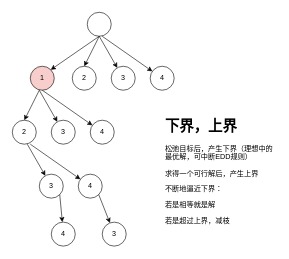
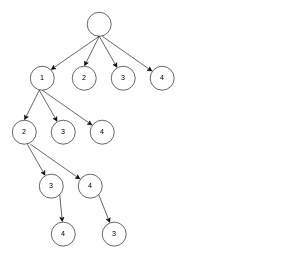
- <mxCell id="3" value="1" style="ellipse;whiteSpace=wrap;html=1;aspect=fixed;fillColor=#f8cecc;" vertex="1" parent="1"><mxGeometry x="50" y="110" width="40" height="40" as="geometry" /></mxCell>
+ <mxCell id="3" value="1" style="ellipse;whiteSpace=wrap;html=1;aspect=fixed;" vertex="1" parent="1"><mxGeometry x="50" y="110" width="40" height="40" as="geometry" /></mxCell>
- <mxCell id="25" value="&lt;h1&gt;下界，上界&lt;/h1&gt;&lt;p&gt;松弛目标后，产生下界（理想中的最优解，可中断EDD规则）&lt;/p&gt;&lt;p&gt;求得一个可行解后，产生上界&lt;/p&gt;&lt;p&gt;不断地逼近下界：&lt;/p&gt;&lt;p&gt;若是相等就是解&lt;/p&gt;&lt;p&gt;若是超过上界，减枝&lt;/p&gt;" style="text;html=1;strokeColor=none;fillColor=none;spacing=5;spacingTop=-20;whiteSpace=wrap;overflow=hidden;rounded=0;" vertex="1" parent="1"><mxGeometry x="270" y="190" width="190" height="190" as="geometry" /></mxCell>
